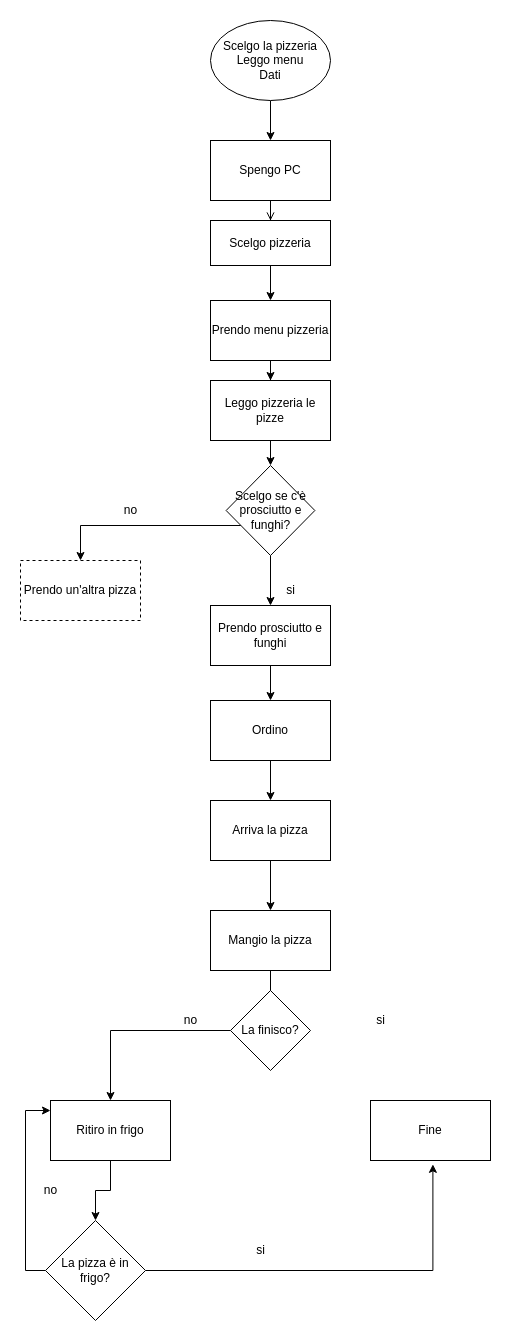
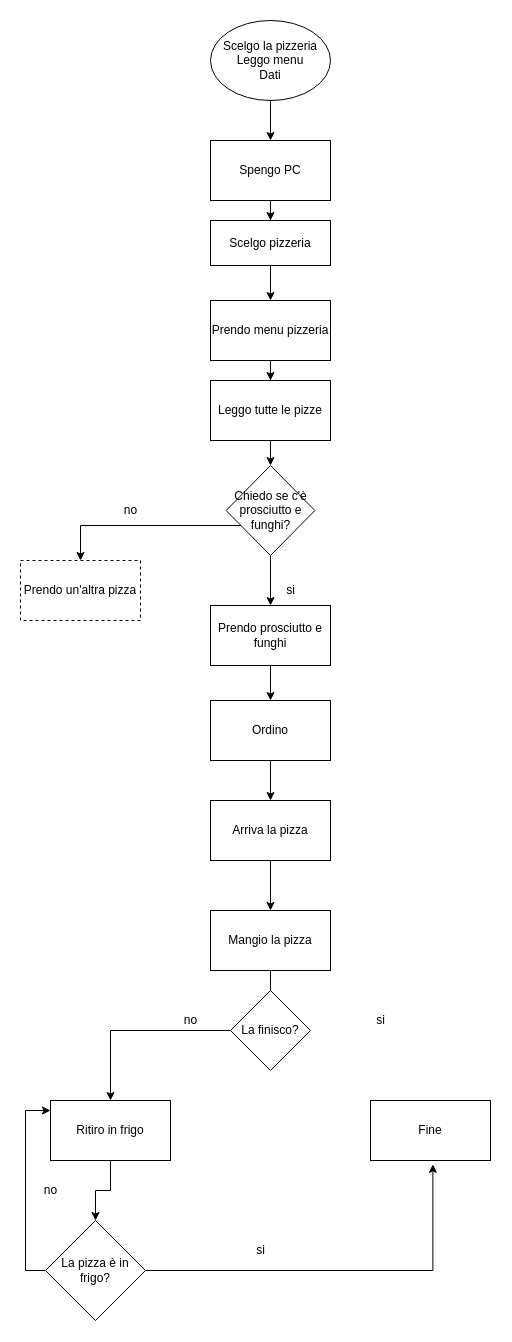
- <mxCell id="4" value="" style="edgeStyle=orthogonalEdgeStyle;rounded=0;orthogonalLoop=1;jettySize=auto;html=1;endArrow=open;" edge="1" parent="1" source="5" target="7"><mxGeometry relative="1" as="geometry" /></mxCell>
+ <mxCell id="4" value="" style="edgeStyle=orthogonalEdgeStyle;rounded=0;orthogonalLoop=1;jettySize=auto;html=1;" edge="1" parent="1" source="5" target="7"><mxGeometry relative="1" as="geometry" /></mxCell>
- <mxCell id="11" value="Leggo pizzeria le pizze" style="whiteSpace=wrap;html=1;" vertex="1" parent="1"><mxGeometry x="210" y="380" width="120" height="60" as="geometry" /></mxCell>
+ <mxCell id="11" value="Leggo tutte le pizze" style="whiteSpace=wrap;html=1;" vertex="1" parent="1"><mxGeometry x="210" y="380" width="120" height="60" as="geometry" /></mxCell>
- <mxCell id="14" value="Scelgo se c'è prosciutto e funghi?" style="rhombus;whiteSpace=wrap;html=1;" vertex="1" parent="1"><mxGeometry x="225.63" y="465" width="88.75" height="90" as="geometry" /></mxCell>
+ <mxCell id="14" value="Chiedo se c'è prosciutto e funghi?" style="rhombus;whiteSpace=wrap;html=1;" vertex="1" parent="1"><mxGeometry x="225.63" y="465" width="88.75" height="90" as="geometry" /></mxCell>
